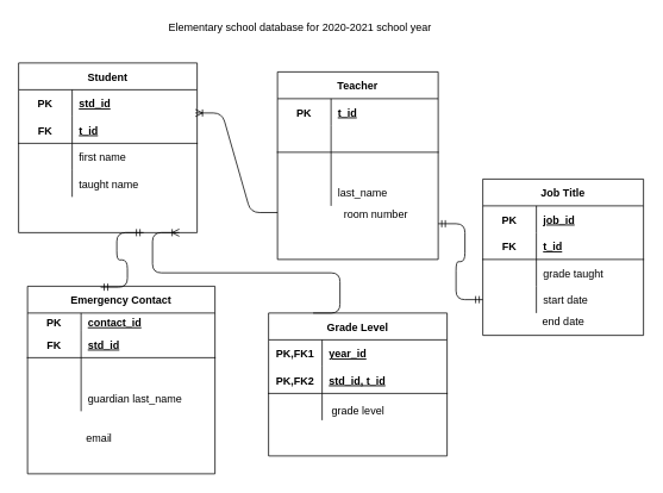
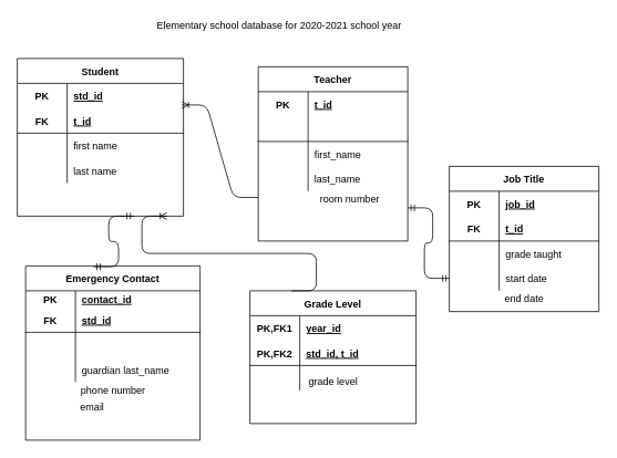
+ <mxCell id="11" value="first_name" style="shape=partialRectangle;connectable=0;fillColor=none;top=0;left=0;bottom=0;right=0;align=left;spacingLeft=6;overflow=hidden;" parent="9" vertex="1"><mxGeometry x="60" width="120" height="30" as="geometry" /></mxCell>
- <mxCell id="69" value="taught name" style="shape=partialRectangle;connectable=0;fillColor=none;top=0;left=0;bottom=0;right=0;align=left;spacingLeft=6;overflow=hidden;" parent="67" vertex="1"><mxGeometry x="60" width="140" height="30" as="geometry" /></mxCell>
+ <mxCell id="69" value="last name" style="shape=partialRectangle;connectable=0;fillColor=none;top=0;left=0;bottom=0;right=0;align=left;spacingLeft=6;overflow=hidden;" parent="67" vertex="1"><mxGeometry x="60" width="140" height="30" as="geometry" /></mxCell>
+ <mxCell id="38" value="phone number" style="text;html=1;align=center;verticalAlign=middle;resizable=0;points=[];autosize=1;strokeColor=none;" parent="1" vertex="1"><mxGeometry x="90" y="460" width="90" height="20" as="geometry" /></mxCell>
